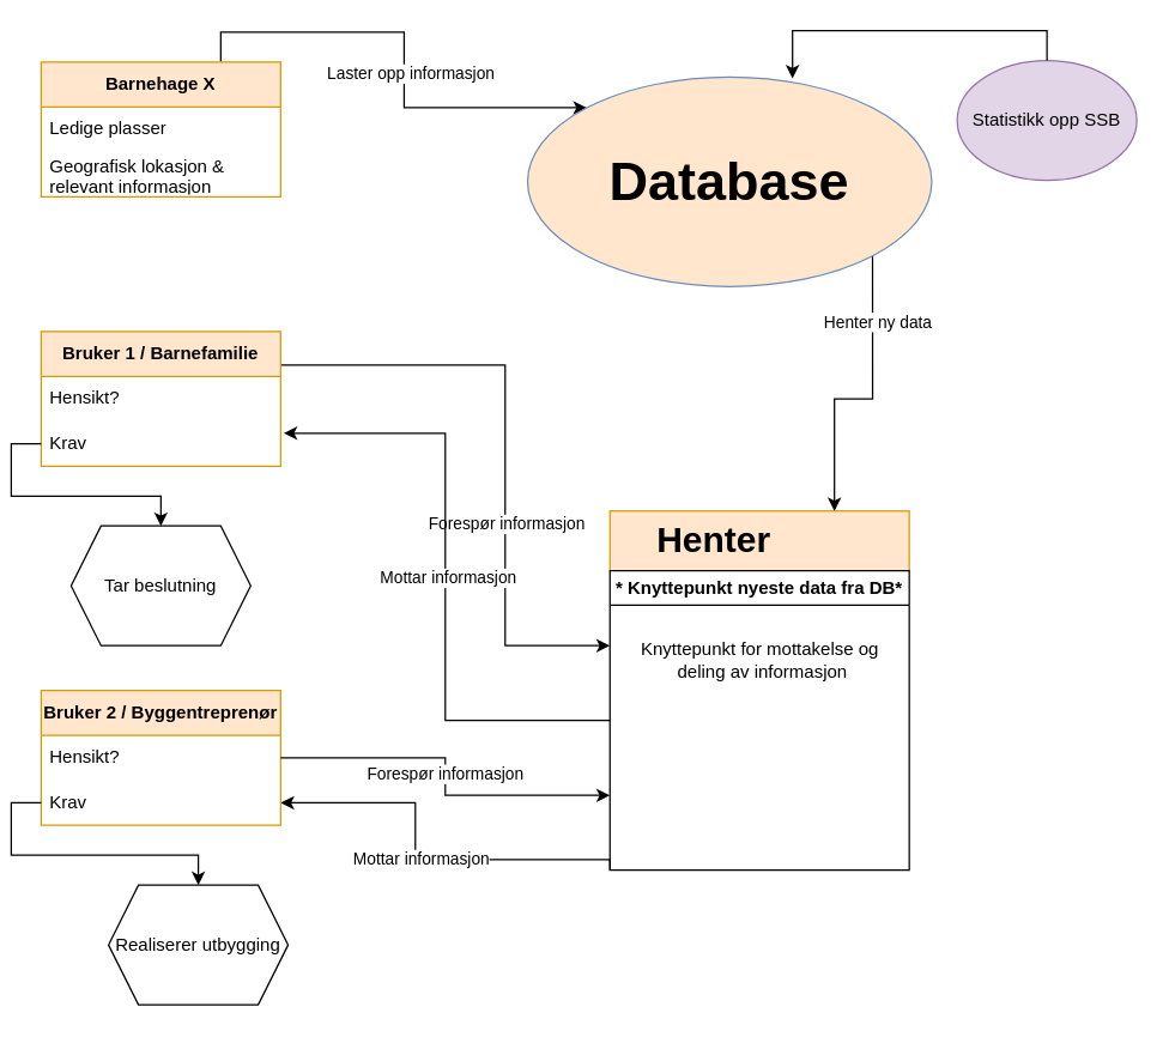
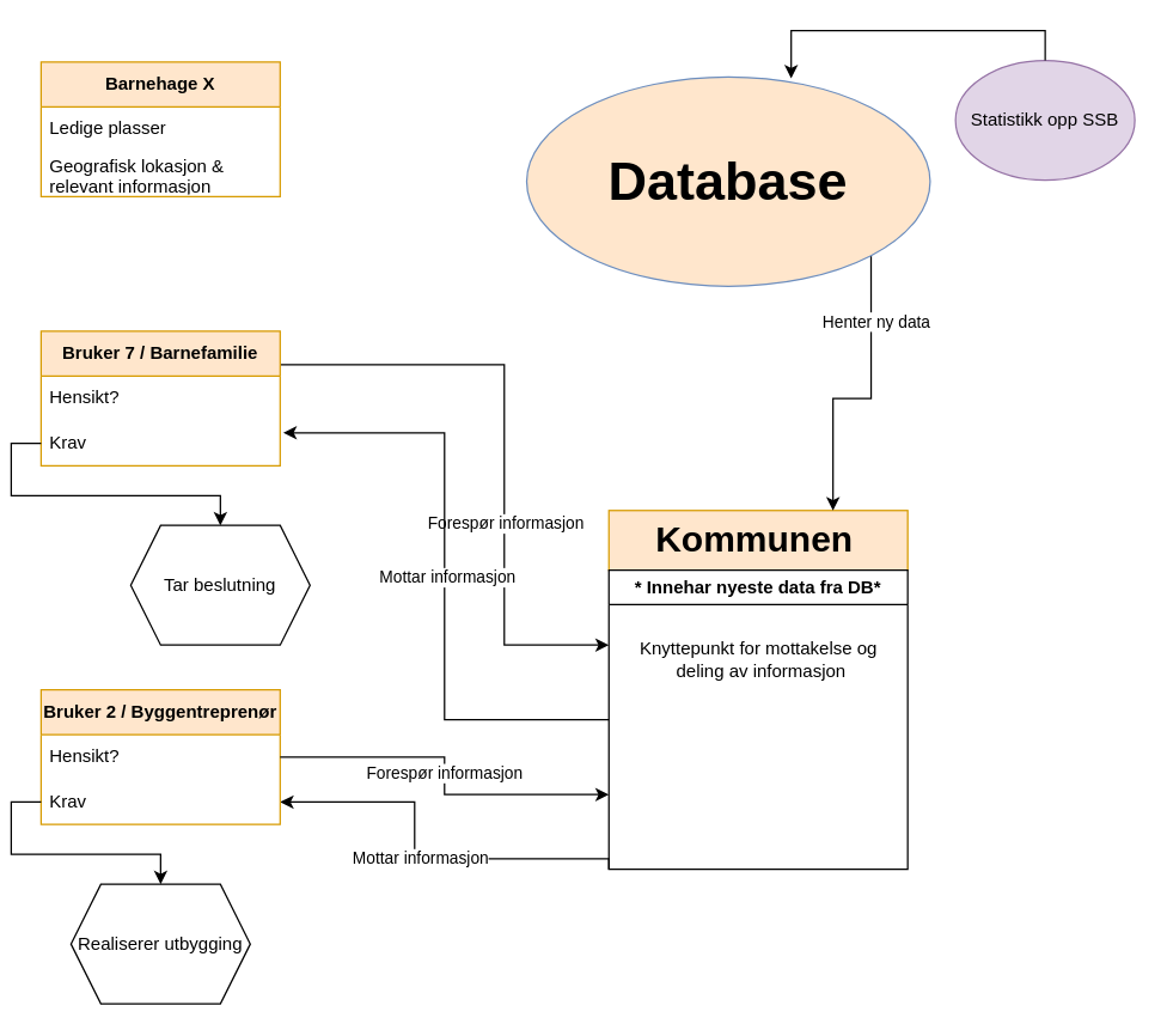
- <mxCell id="19" style="edgeStyle=orthogonalEdgeStyle;rounded=0;orthogonalLoop=1;jettySize=auto;html=1;exitX=0.75;exitY=0;exitDx=0;exitDy=0;entryX=0;entryY=0;entryDx=0;entryDy=0;" edge="1" parent="1" source="21" target="27"><mxGeometry relative="1" as="geometry" /></mxCell>
- <mxCell id="20" value="Laster opp informasjon" style="edgeLabel;html=1;align=center;verticalAlign=middle;resizable=0;points=[];" vertex="1" connectable="0" parent="19"><mxGeometry x="0.07" y="4" relative="1" as="geometry"><mxPoint y="1" as="offset" /></mxGeometry></mxCell>
- <mxCell id="4" value="&lt;b&gt;Bruker 1 / Barnefamilie&lt;/b&gt;" style="swimlane;fontStyle=0;childLayout=stackLayout;horizontal=1;startSize=30;horizontalStack=0;resizeParent=1;resizeParentMax=0;resizeLast=0;collapsible=1;marginBottom=0;whiteSpace=wrap;html=1;fillColor=#ffe6cc;strokeColor=#d79b00;" vertex="1" parent="1"><mxGeometry x="20" y="221" width="160" height="90" as="geometry" /></mxCell>
+ <mxCell id="4" value="&lt;b&gt;Bruker 7 / Barnefamilie&lt;/b&gt;" style="swimlane;fontStyle=0;childLayout=stackLayout;horizontal=1;startSize=30;horizontalStack=0;resizeParent=1;resizeParentMax=0;resizeLast=0;collapsible=1;marginBottom=0;whiteSpace=wrap;html=1;fillColor=#ffe6cc;strokeColor=#d79b00;" vertex="1" parent="1"><mxGeometry x="20" y="221" width="160" height="90" as="geometry" /></mxCell>
- <mxCell id="7" value="&lt;h1&gt;&amp;nbsp; &amp;nbsp; Henter&lt;/h1&gt;&lt;p&gt;&lt;br&gt;&lt;/p&gt;" style="text;html=1;strokeColor=#d79b00;fillColor=#ffe6cc;spacing=5;spacingTop=-20;whiteSpace=wrap;overflow=hidden;rounded=0;" vertex="1" parent="1"><mxGeometry x="400" y="341" width="200" height="40" as="geometry" /></mxCell>
+ <mxCell id="7" value="&lt;h1&gt;&amp;nbsp; &amp;nbsp; Kommunen&lt;/h1&gt;&lt;p&gt;&lt;br&gt;&lt;/p&gt;" style="text;html=1;strokeColor=#d79b00;fillColor=#ffe6cc;spacing=5;spacingTop=-20;whiteSpace=wrap;overflow=hidden;rounded=0;" vertex="1" parent="1"><mxGeometry x="400" y="341" width="200" height="40" as="geometry" /></mxCell>
- <mxCell id="16" value="Tar beslutning" style="shape=hexagon;perimeter=hexagonPerimeter2;whiteSpace=wrap;html=1;fixedSize=1;" vertex="1" parent="1"><mxGeometry x="40" y="351" width="120" height="80" as="geometry" /></mxCell>
+ <mxCell id="16" value="Tar beslutning" style="shape=hexagon;perimeter=hexagonPerimeter2;whiteSpace=wrap;html=1;fixedSize=1;" vertex="1" parent="1"><mxGeometry x="80" y="351" width="120" height="80" as="geometry" /></mxCell>
- <mxCell id="10" value="* Knyttepunkt nyeste data fra DB*" style="swimlane;whiteSpace=wrap;html=1;" vertex="1" parent="1"><mxGeometry x="400" y="381" width="200" height="200" as="geometry" /></mxCell>
+ <mxCell id="10" value="* Innehar nyeste data fra DB*" style="swimlane;whiteSpace=wrap;html=1;" vertex="1" parent="1"><mxGeometry x="400" y="381" width="200" height="200" as="geometry" /></mxCell>
- <mxCell id="15" value="Realiserer utbygging" style="shape=hexagon;perimeter=hexagonPerimeter2;whiteSpace=wrap;html=1;fixedSize=1;" vertex="1" parent="1"><mxGeometry x="65" y="591" width="120" height="80" as="geometry" /></mxCell>
+ <mxCell id="15" value="Realiserer utbygging" style="shape=hexagon;perimeter=hexagonPerimeter2;whiteSpace=wrap;html=1;fixedSize=1;" vertex="1" parent="1"><mxGeometry x="40" y="591" width="120" height="80" as="geometry" /></mxCell>
